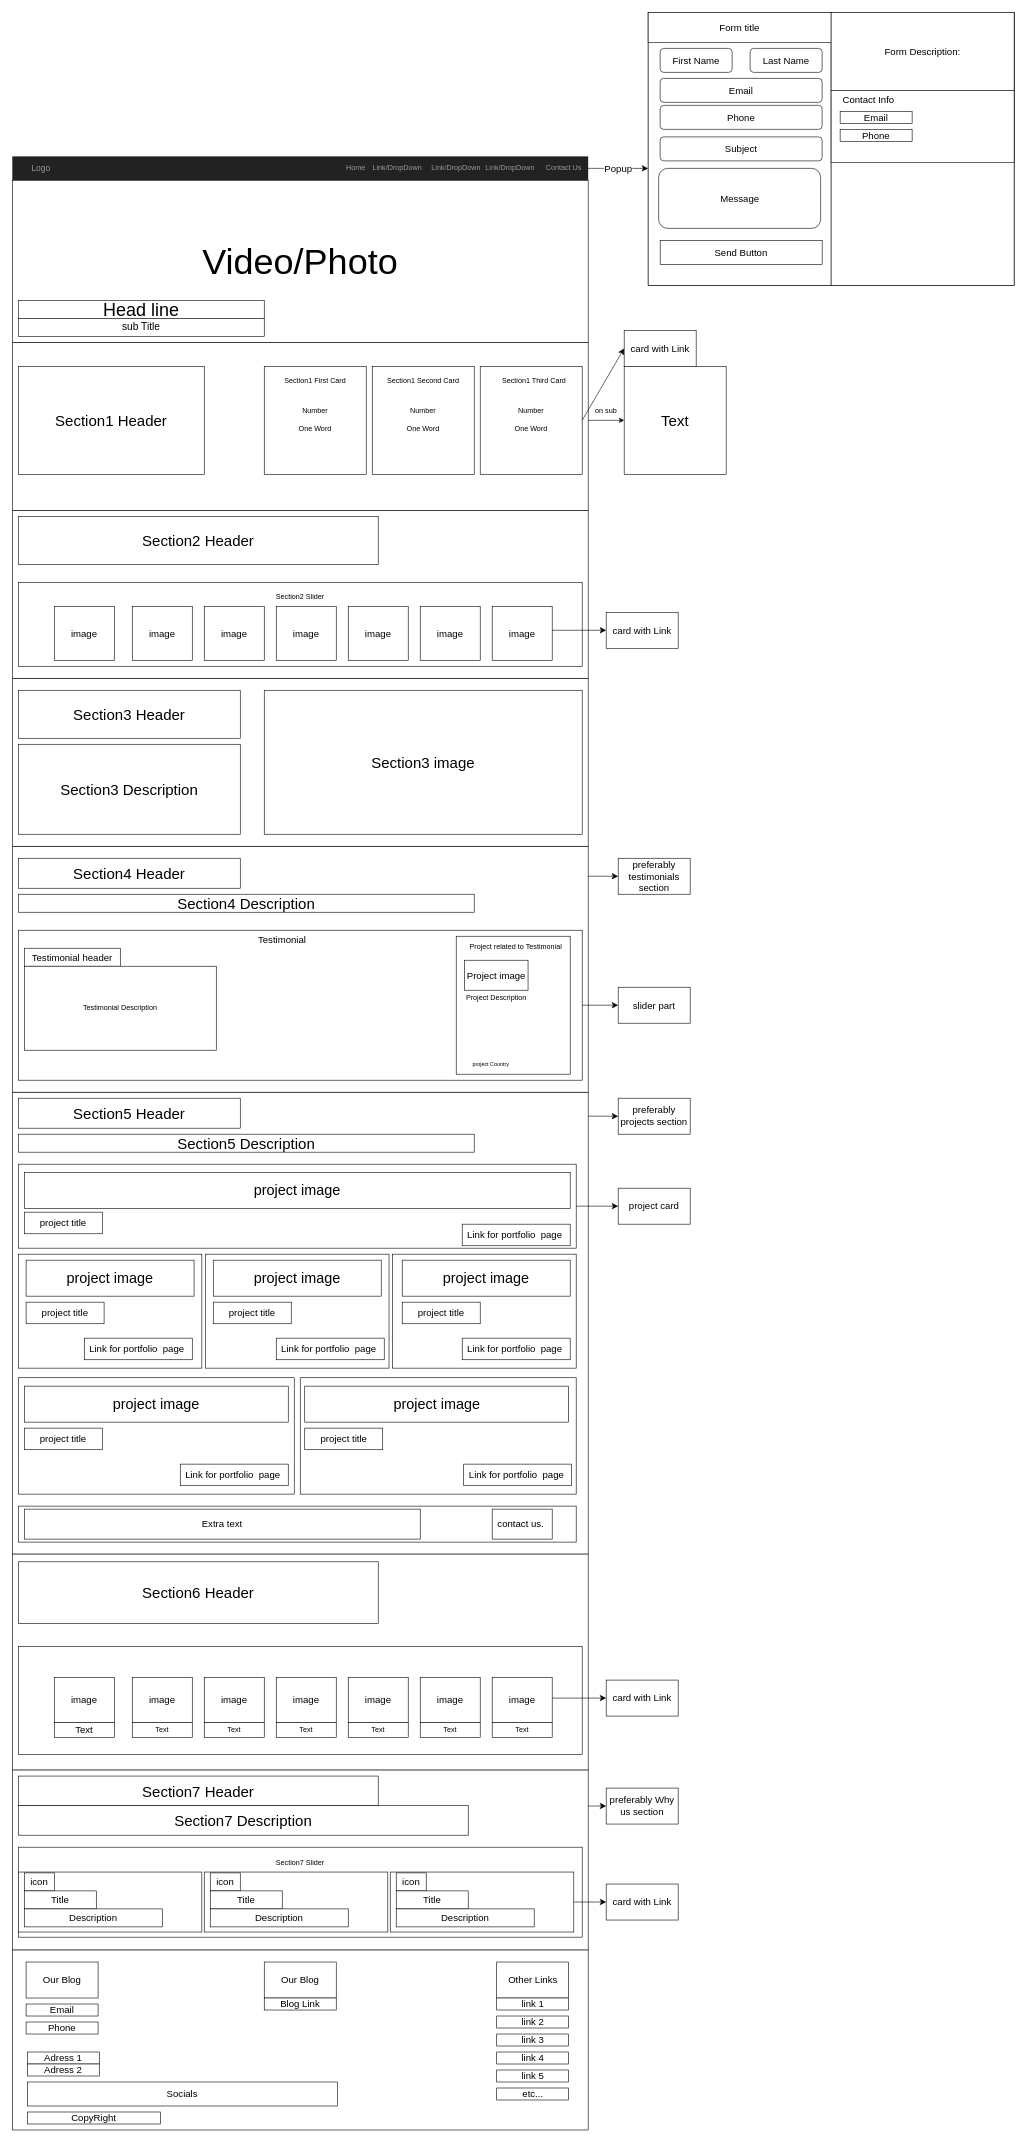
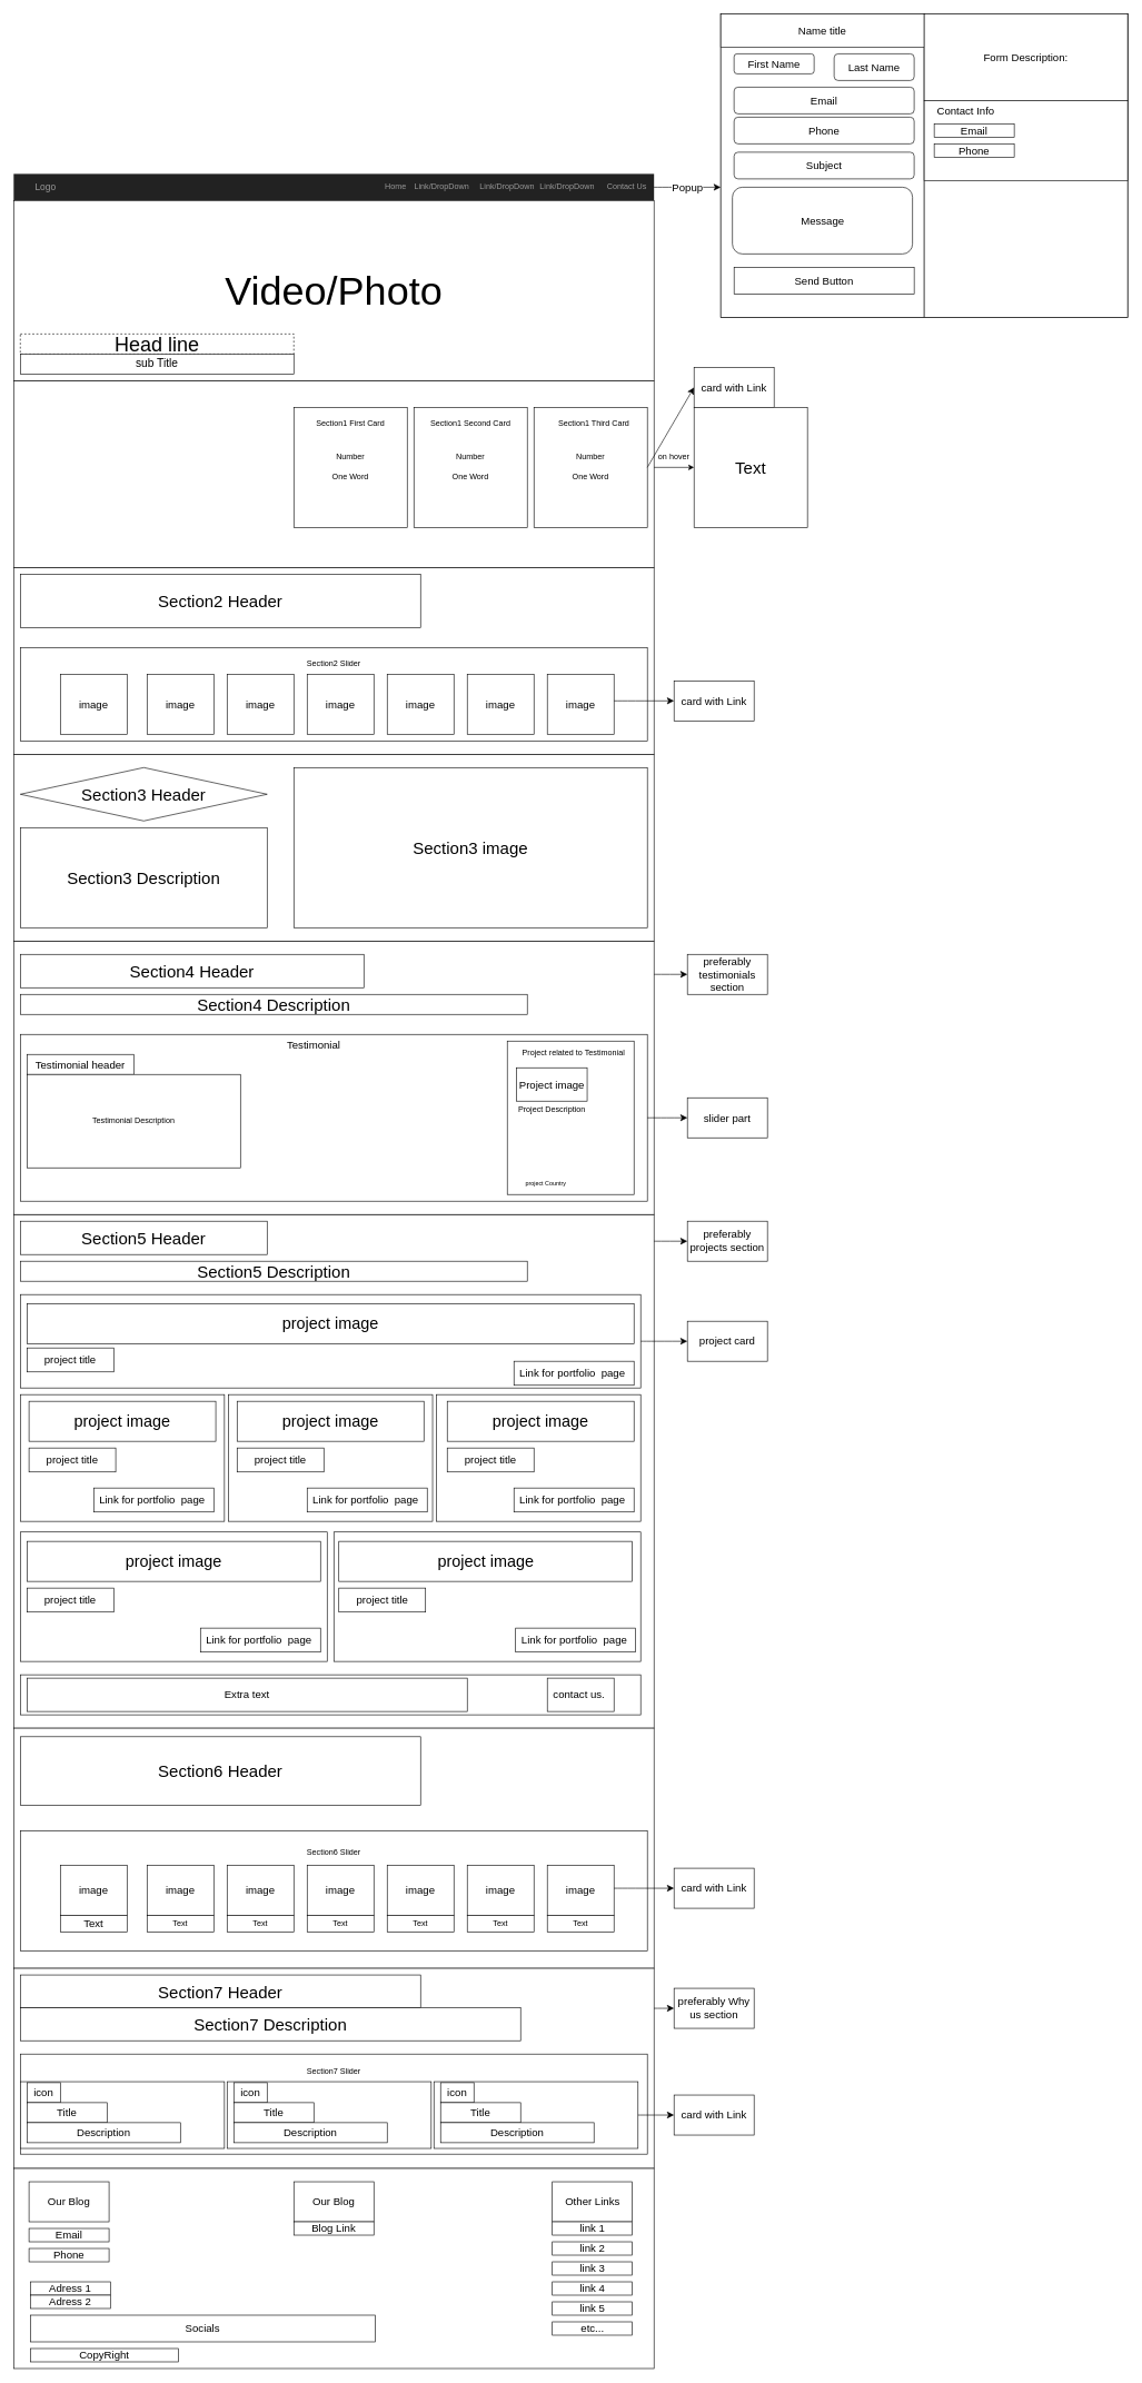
- <mxCell id="190" value="Form title" style="whiteSpace=wrap;html=1;fontSize=16;" parent="186" vertex="1"><mxGeometry width="305" height="50" as="geometry" /></mxCell>
+ <mxCell id="190" value="Name title" style="whiteSpace=wrap;html=1;fontSize=16;" parent="186" vertex="1"><mxGeometry width="305" height="50" as="geometry" /></mxCell>
- <mxCell id="196" value="First Name" style="rounded=1;whiteSpace=wrap;html=1;fontSize=16;" parent="186" vertex="1"><mxGeometry x="20" y="60" width="120" height="40" as="geometry" /></mxCell>
+ <mxCell id="196" value="First Name" style="rounded=1;whiteSpace=wrap;html=1;fontSize=16;" parent="186" vertex="1"><mxGeometry x="20" y="60" width="120" height="30" as="geometry" /></mxCell>
- <mxCell id="69" value="&lt;font style=&quot;font-size: 30px;&quot;&gt;Head line&lt;/font&gt;" style="rounded=0;whiteSpace=wrap;html=1;" parent="68" vertex="1"><mxGeometry width="410" height="30" as="geometry" /></mxCell>
+ <mxCell id="69" value="&lt;font style=&quot;font-size: 30px;&quot;&gt;Head line&lt;/font&gt;" style="rounded=0;whiteSpace=wrap;html=1;dashed=1;" parent="68" vertex="1"><mxGeometry width="410" height="30" as="geometry" /></mxCell>
- <mxCell id="11" value="on sub" style="text;html=1;strokeColor=none;fillColor=none;align=center;verticalAlign=middle;whiteSpace=wrap;rounded=0;" parent="1" vertex="1"><mxGeometry x="980" y="670" width="60" height="30" as="geometry" /></mxCell>
+ <mxCell id="11" value="on hover" style="text;html=1;strokeColor=none;fillColor=none;align=center;verticalAlign=middle;whiteSpace=wrap;rounded=0;" parent="1" vertex="1"><mxGeometry x="980" y="670" width="60" height="30" as="geometry" /></mxCell>
- <mxCell id="49" value="&lt;font style=&quot;font-size: 25px;&quot;&gt;Section1 Header&lt;br&gt;&lt;/font&gt;" style="rounded=0;whiteSpace=wrap;html=1;" parent="47" vertex="1"><mxGeometry x="10" y="40" width="310" height="180" as="geometry" /></mxCell>
- <mxCell id="32" value="&lt;font style=&quot;font-size: 25px;&quot;&gt;Section3 Header&lt;br&gt;&lt;/font&gt;" style="rounded=0;whiteSpace=wrap;html=1;" parent="31" vertex="1"><mxGeometry width="370" height="80" as="geometry" /></mxCell>
+ <mxCell id="32" value="&lt;font style=&quot;font-size: 25px;&quot;&gt;Section3 Header&lt;br&gt;&lt;/font&gt;" style="rhombus;whiteSpace=wrap;html=1;" parent="31" vertex="1"><mxGeometry width="370" height="80" as="geometry" /></mxCell>
- <mxCell id="14" value="&lt;font style=&quot;font-size: 25px;&quot;&gt;Section4 Header&lt;br&gt;&lt;/font&gt;" style="rounded=0;whiteSpace=wrap;html=1;" parent="12" vertex="1"><mxGeometry x="10" y="20" width="370" height="50" as="geometry" /></mxCell>
+ <mxCell id="14" value="&lt;font style=&quot;font-size: 25px;&quot;&gt;Section4 Header&lt;br&gt;&lt;/font&gt;" style="rounded=0;whiteSpace=wrap;html=1;" parent="12" vertex="1"><mxGeometry x="10" y="20" width="515" height="50" as="geometry" /></mxCell>
+ <mxCell id="114" value="Section6&amp;nbsp;Slider" style="text;html=1;strokeColor=none;fillColor=none;align=center;verticalAlign=middle;whiteSpace=wrap;rounded=0;" parent="110" vertex="1"><mxGeometry x="430" y="167.143" width="100" height="38.571" as="geometry" /></mxCell>
